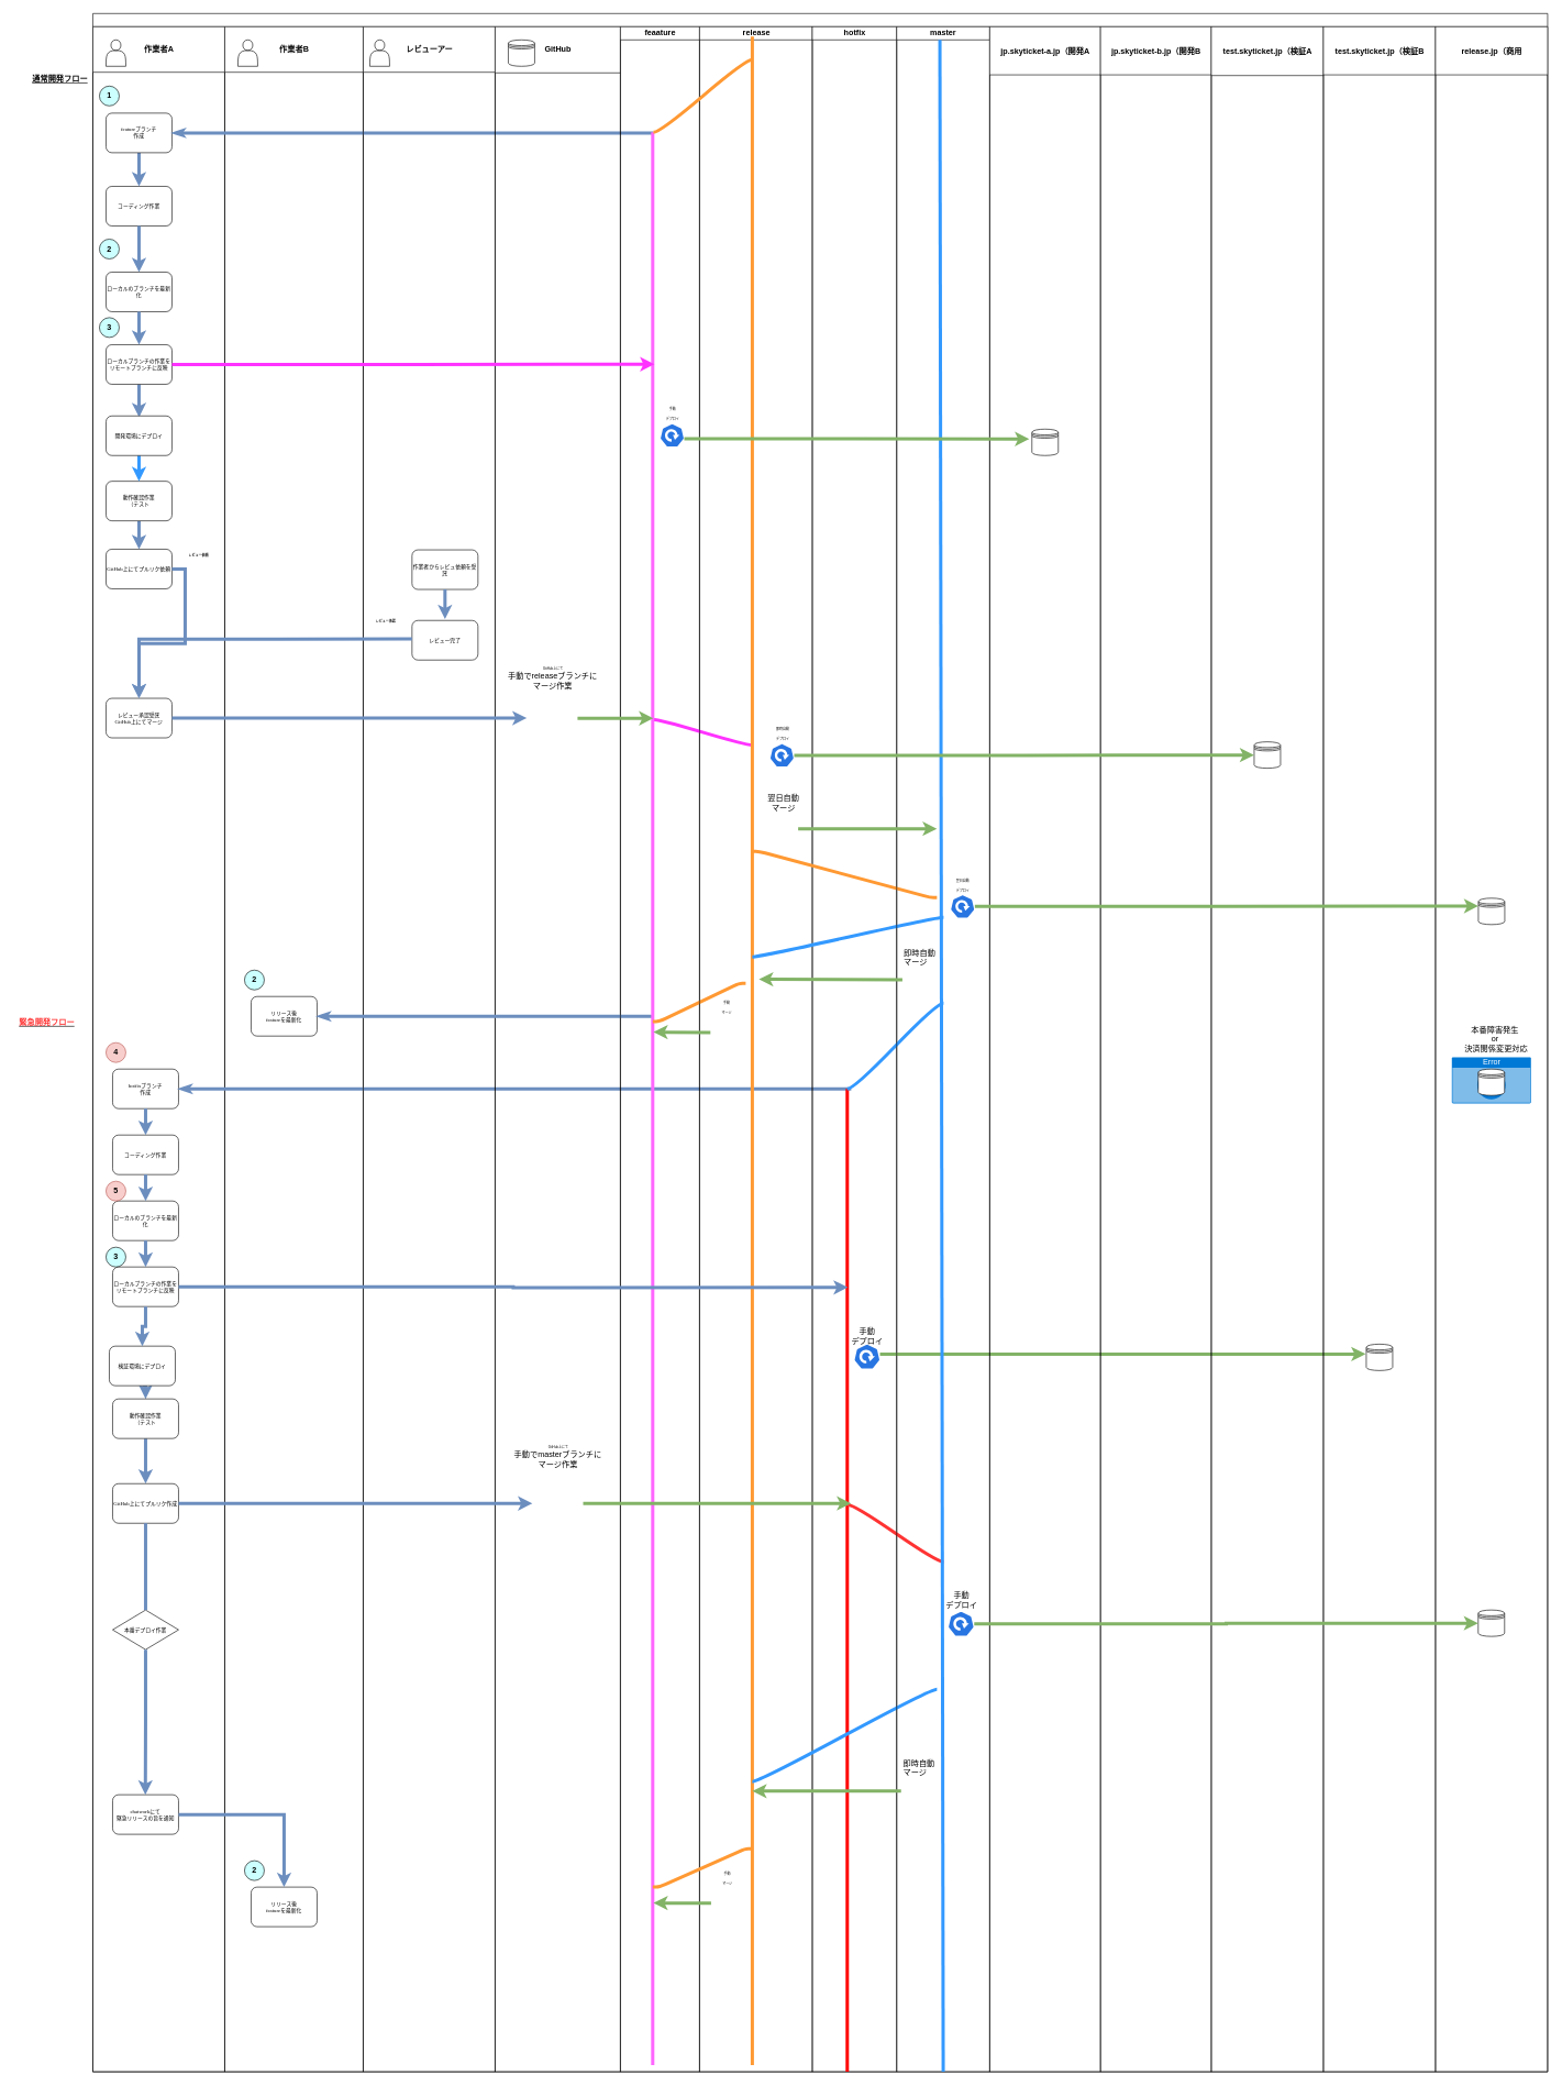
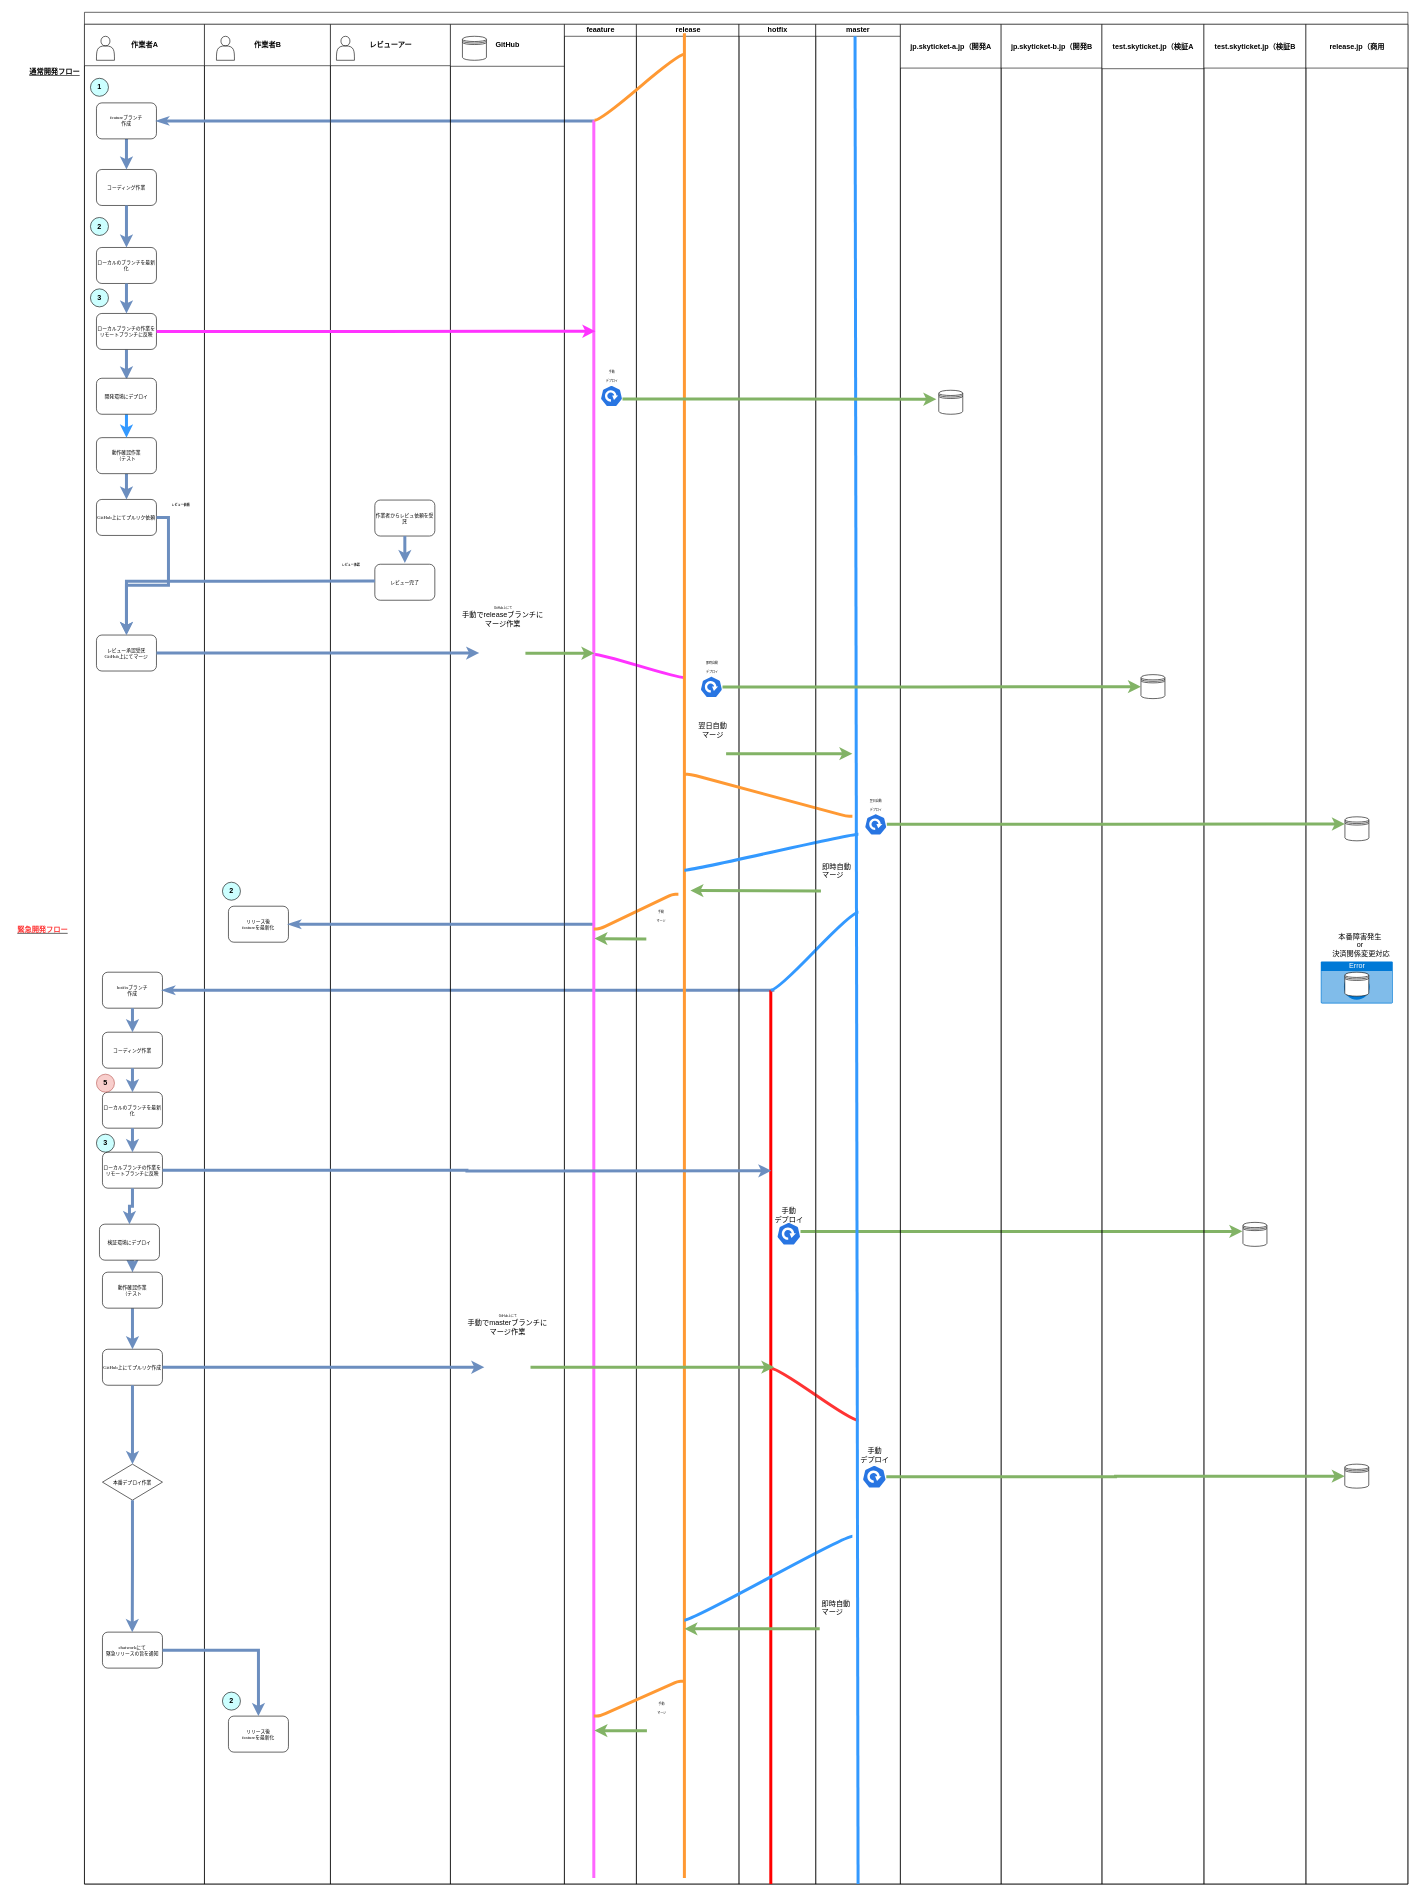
- <mxCell id="26" value="&lt;b&gt;4&lt;/b&gt;" style="ellipse;whiteSpace=wrap;html=1;aspect=fixed;align=center;labelBackgroundColor=none;fillColor=#f8cecc;strokeColor=#b85450;" parent="24" vertex="1"><mxGeometry width="30" height="30" as="geometry" /></mxCell>
- <mxCell id="42" style="edgeStyle=orthogonalEdgeStyle;rounded=0;orthogonalLoop=1;jettySize=auto;html=1;exitX=0.5;exitY=1;exitDx=0;exitDy=0;entryX=0.5;entryY=0;entryDx=0;entryDy=0;strokeColor=#6c8ebf;strokeWidth=5;fontColor=#000000;fillColor=#dae8fc;endArrow=none;" parent="3" source="33" target="41" edge="1"><mxGeometry relative="1" as="geometry" /></mxCell>
+ <mxCell id="42" style="edgeStyle=orthogonalEdgeStyle;rounded=0;orthogonalLoop=1;jettySize=auto;html=1;exitX=0.5;exitY=1;exitDx=0;exitDy=0;entryX=0.5;entryY=0;entryDx=0;entryDy=0;strokeColor=#6c8ebf;strokeWidth=5;fontColor=#000000;fillColor=#dae8fc;" parent="3" source="33" target="41" edge="1"><mxGeometry relative="1" as="geometry" /></mxCell>
